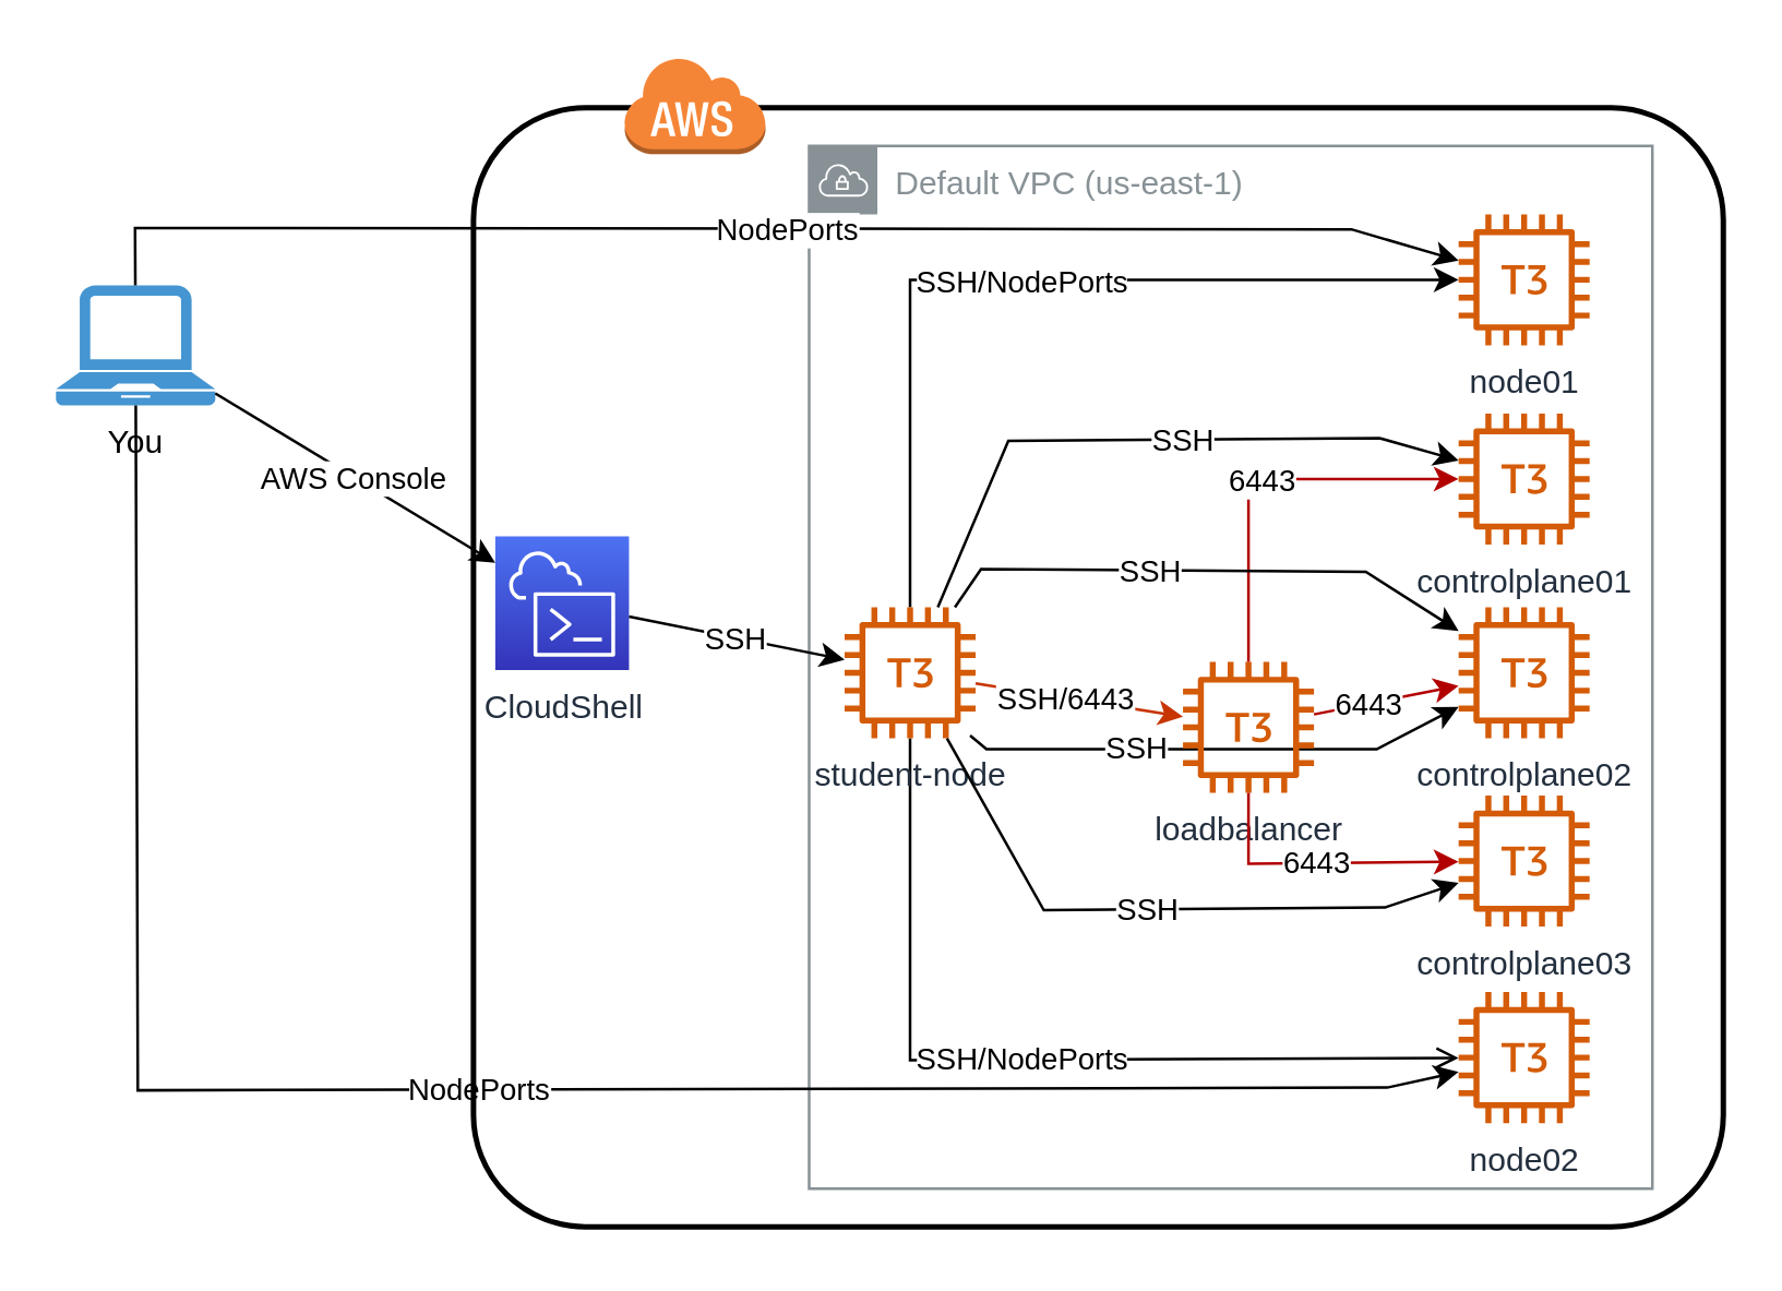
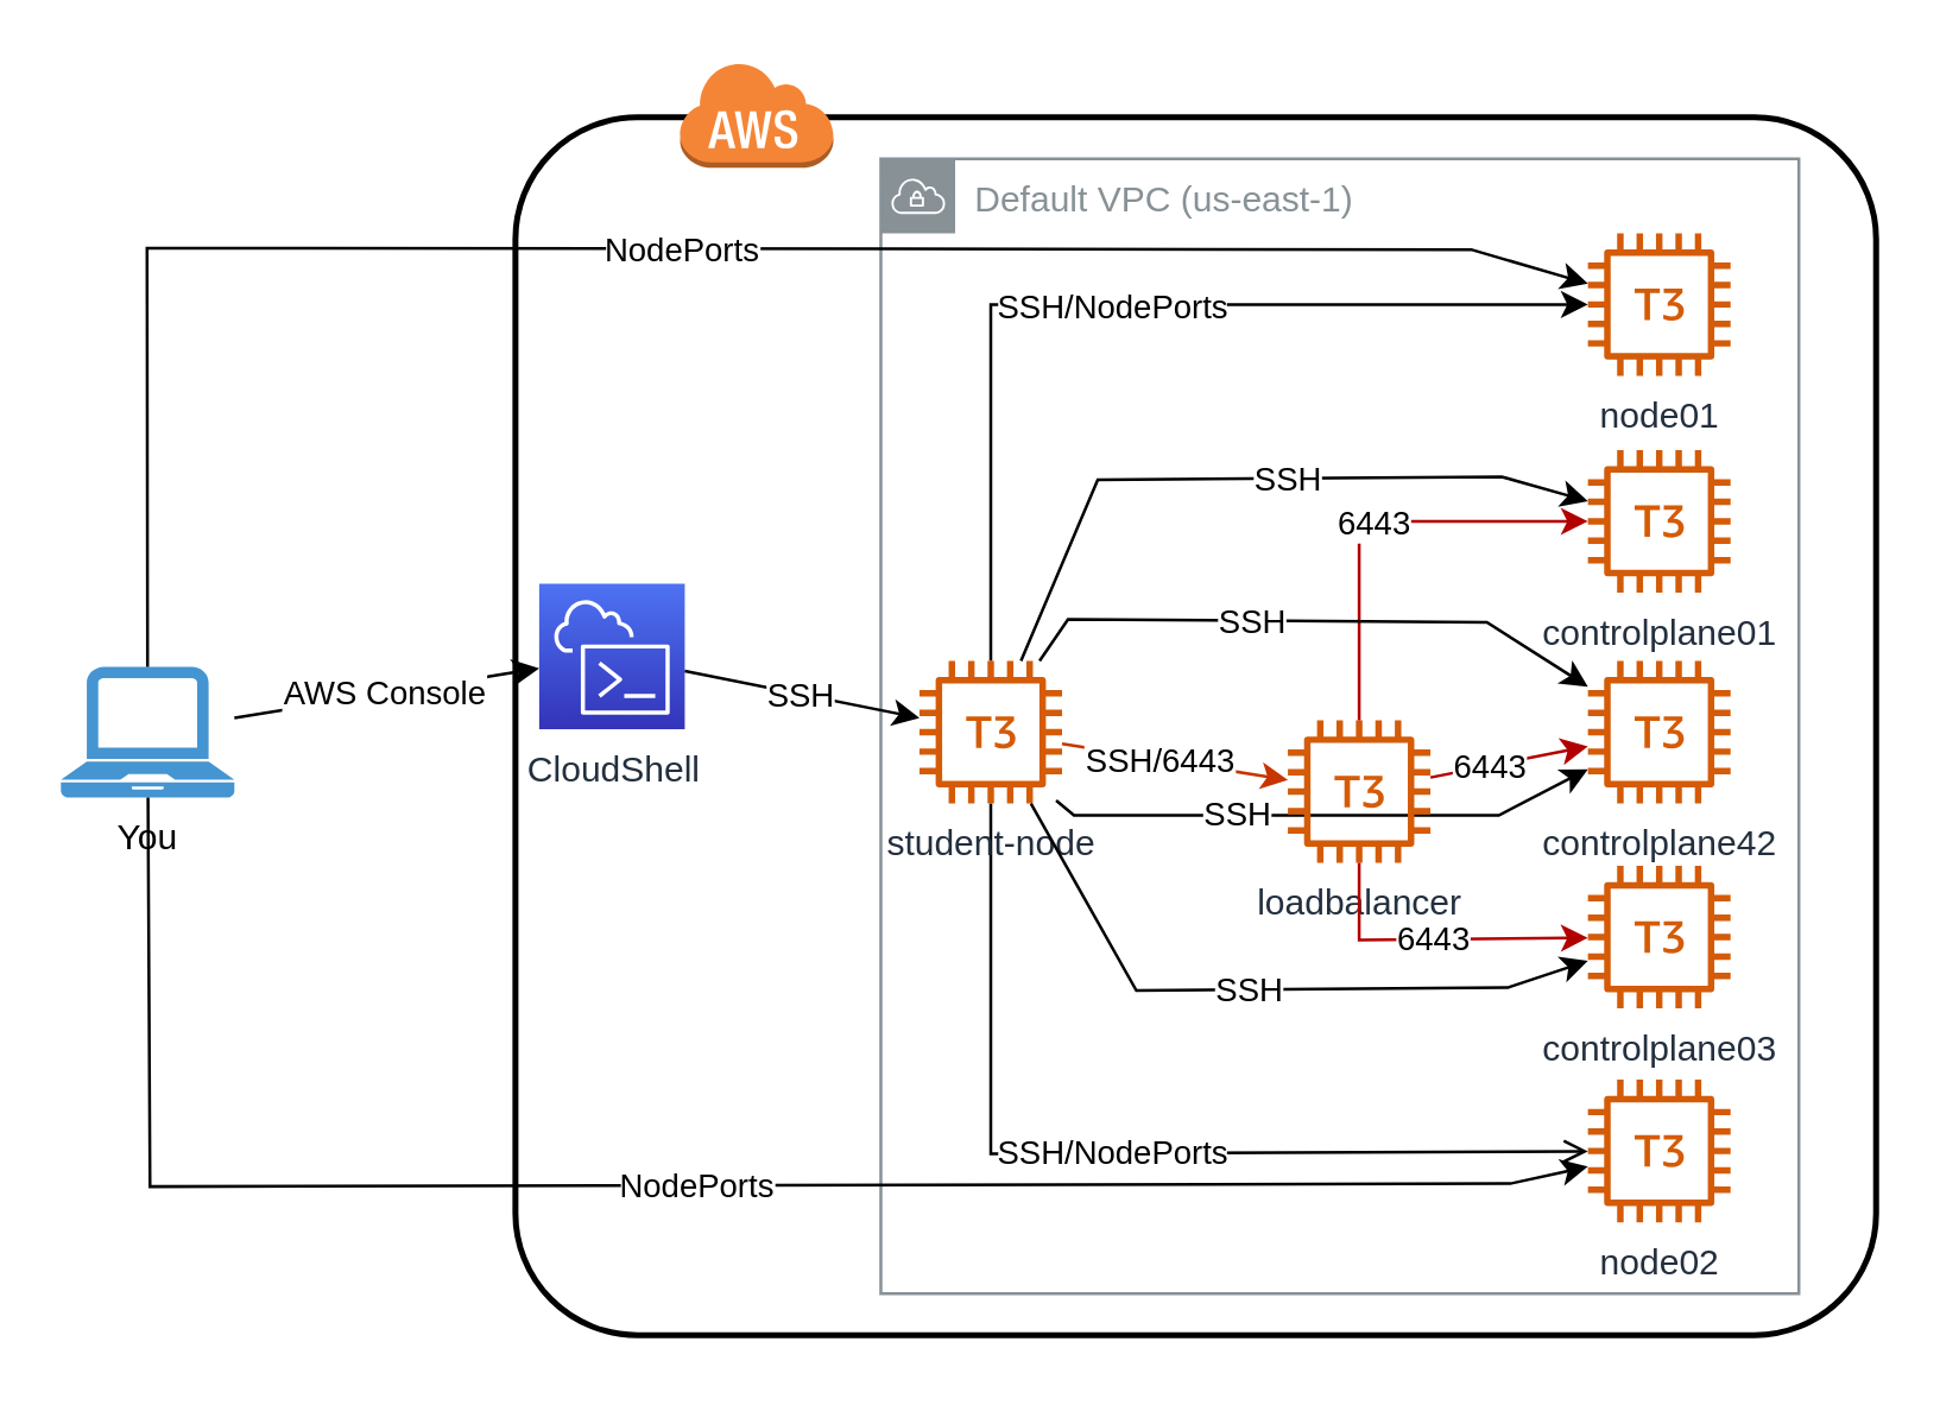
- <mxCell id="14" value="You" style="pointerEvents=1;shadow=0;dashed=0;html=1;strokeColor=none;fillColor=#4495D1;labelPosition=center;verticalLabelPosition=bottom;verticalAlign=top;align=center;outlineConnect=0;shape=mxgraph.veeam.laptop;" parent="1" vertex="1"><mxGeometry x="20" y="104" width="58.4" height="44" as="geometry" /></mxCell>
+ <mxCell id="14" value="You" style="pointerEvents=1;shadow=0;dashed=0;html=1;strokeColor=none;fillColor=#4495D1;labelPosition=center;verticalLabelPosition=bottom;verticalAlign=top;align=center;outlineConnect=0;shape=mxgraph.veeam.laptop;" parent="1" vertex="1"><mxGeometry x="20" y="224" width="58.4" height="44" as="geometry" /></mxCell>
- <mxCell id="26" value="controlplane02" style="sketch=0;outlineConnect=0;fontColor=#232F3E;gradientColor=none;fillColor=#D45B07;strokeColor=none;dashed=0;verticalLabelPosition=bottom;verticalAlign=top;align=center;html=1;fontSize=12;fontStyle=0;aspect=fixed;pointerEvents=1;shape=mxgraph.aws4.t3_instance;" vertex="1" parent="1"><mxGeometry x="534" y="222" width="48" height="48" as="geometry" /></mxCell>
+ <mxCell id="26" value="controlplane42" style="sketch=0;outlineConnect=0;fontColor=#232F3E;gradientColor=none;fillColor=#D45B07;strokeColor=none;dashed=0;verticalLabelPosition=bottom;verticalAlign=top;align=center;html=1;fontSize=12;fontStyle=0;aspect=fixed;pointerEvents=1;shape=mxgraph.aws4.t3_instance;" vertex="1" parent="1"><mxGeometry x="534" y="222" width="48" height="48" as="geometry" /></mxCell>
